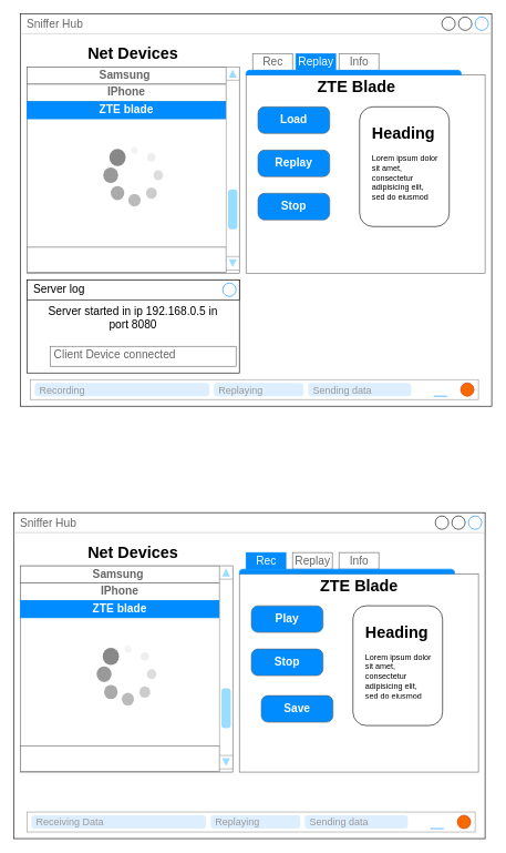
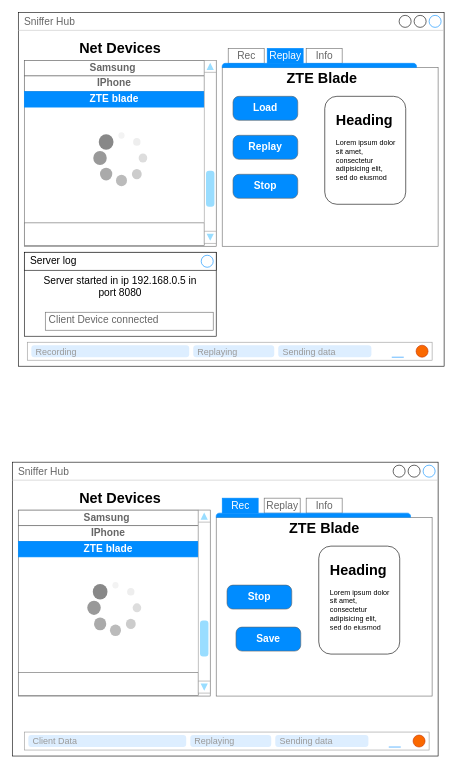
- <mxCell id="38" value="Play" style="strokeWidth=1;shadow=0;dashed=0;align=center;html=1;shape=mxgraph.mockup.buttons.button;strokeColor=#666666;fontColor=#ffffff;mainText=;buttonStyle=round;fontSize=17;fontStyle=1;fillColor=#008cff;whiteSpace=wrap;" parent="31" vertex="1"><mxGeometry x="18" y="80" width="108" height="40" as="geometry" /></mxCell>
- <mxCell id="51" value="Receiving Data" style="strokeWidth=1;shadow=0;dashed=0;align=center;html=1;shape=mxgraph.mockup.misc.rrect;rSize=5;strokeColor=none;fontSize=15;fontColor=#999999;fillColor=#ddeeff;align=left;spacingLeft=5;whiteSpace=wrap;" parent="50" vertex="1"><mxGeometry x="6.75" y="5" width="263.25" height="20" as="geometry" /></mxCell>
+ <mxCell id="51" value="Client Data" style="strokeWidth=1;shadow=0;dashed=0;align=center;html=1;shape=mxgraph.mockup.misc.rrect;rSize=5;strokeColor=none;fontSize=15;fontColor=#999999;fillColor=#ddeeff;align=left;spacingLeft=5;whiteSpace=wrap;" parent="50" vertex="1"><mxGeometry x="6.75" y="5" width="263.25" height="20" as="geometry" /></mxCell>
